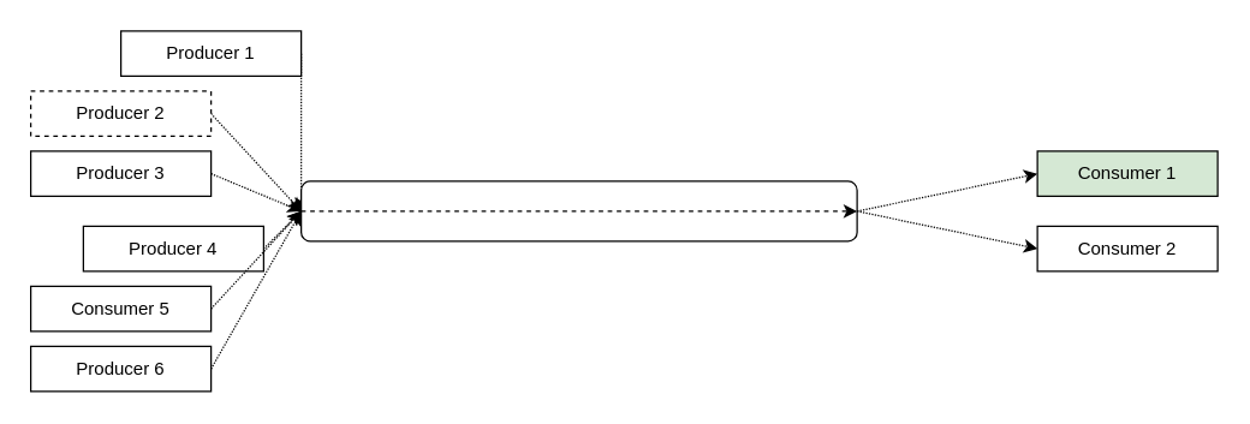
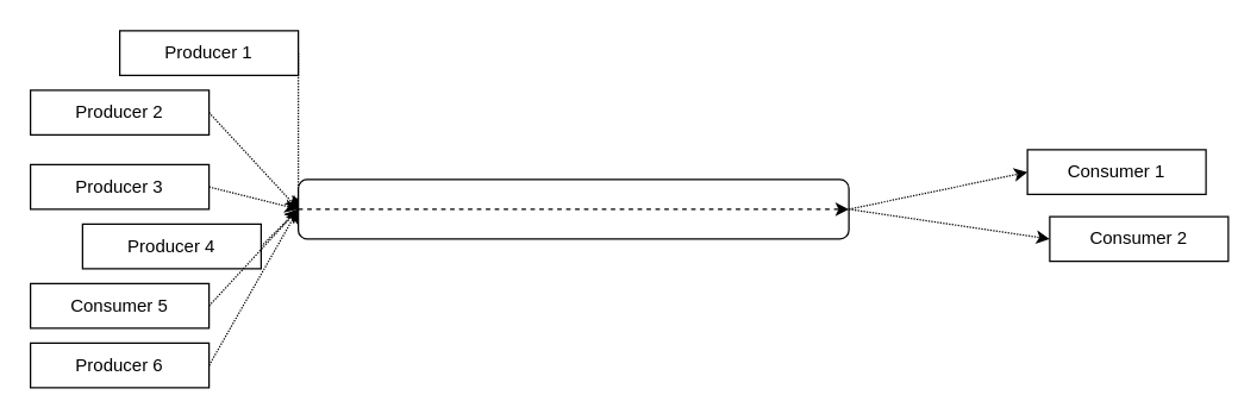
- <mxCell id="5" value="Producer 2" style="rounded=0;whiteSpace=wrap;html=1;dashed=1;" vertex="1" parent="1"><mxGeometry x="20" y="60" width="120" height="30" as="geometry" /></mxCell>
+ <mxCell id="5" value="Producer 2" style="rounded=0;whiteSpace=wrap;html=1;" vertex="1" parent="1"><mxGeometry x="20" y="60" width="120" height="30" as="geometry" /></mxCell>
- <mxCell id="7" value="Producer 3" style="rounded=0;whiteSpace=wrap;html=1;" vertex="1" parent="1"><mxGeometry x="20" y="100" width="120" height="30" as="geometry" /></mxCell>
+ <mxCell id="7" value="Producer 3" style="rounded=0;whiteSpace=wrap;html=1;" vertex="1" parent="1"><mxGeometry x="20" y="110" width="120" height="30" as="geometry" /></mxCell>
- <mxCell id="17" value="Consumer 1" style="rounded=0;whiteSpace=wrap;html=1;fillColor=#d5e8d4;" vertex="1" parent="1"><mxGeometry x="690" y="100" width="120" height="30" as="geometry" /></mxCell>
+ <mxCell id="17" value="Consumer 1" style="rounded=0;whiteSpace=wrap;html=1;" vertex="1" parent="1"><mxGeometry x="690" y="100" width="120" height="30" as="geometry" /></mxCell>
- <mxCell id="18" value="Consumer 2" style="rounded=0;whiteSpace=wrap;html=1;" vertex="1" parent="1"><mxGeometry x="690" y="150" width="120" height="30" as="geometry" /></mxCell>
+ <mxCell id="18" value="Consumer 2" style="rounded=0;whiteSpace=wrap;html=1;" vertex="1" parent="1"><mxGeometry x="705" y="145" width="120" height="30" as="geometry" /></mxCell>
